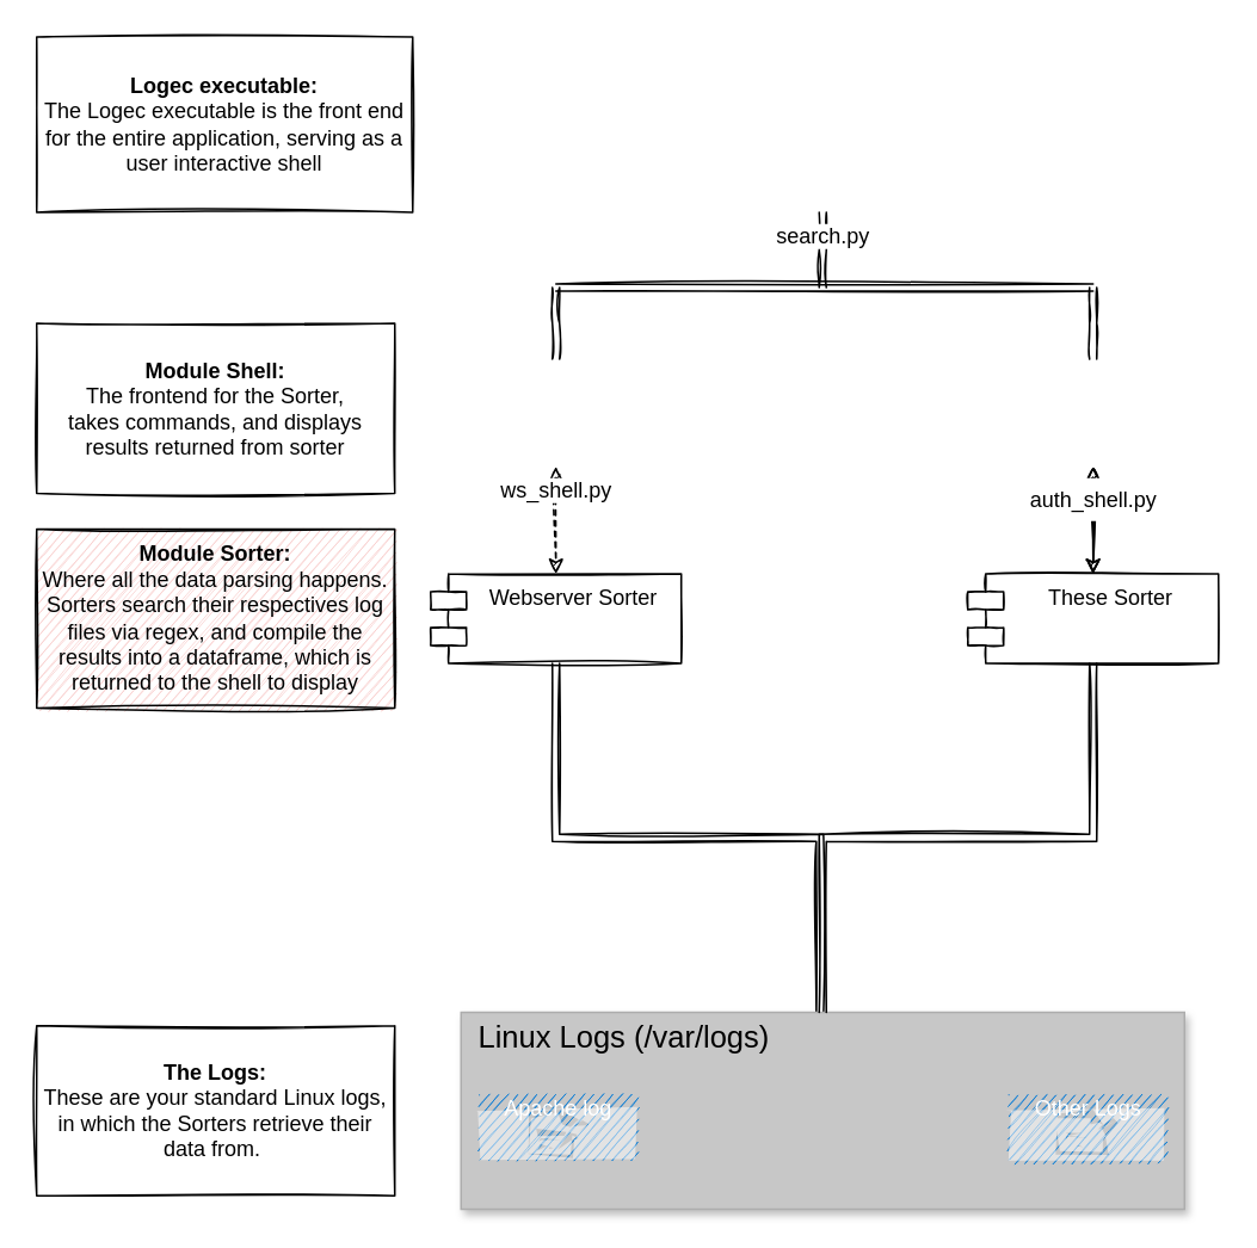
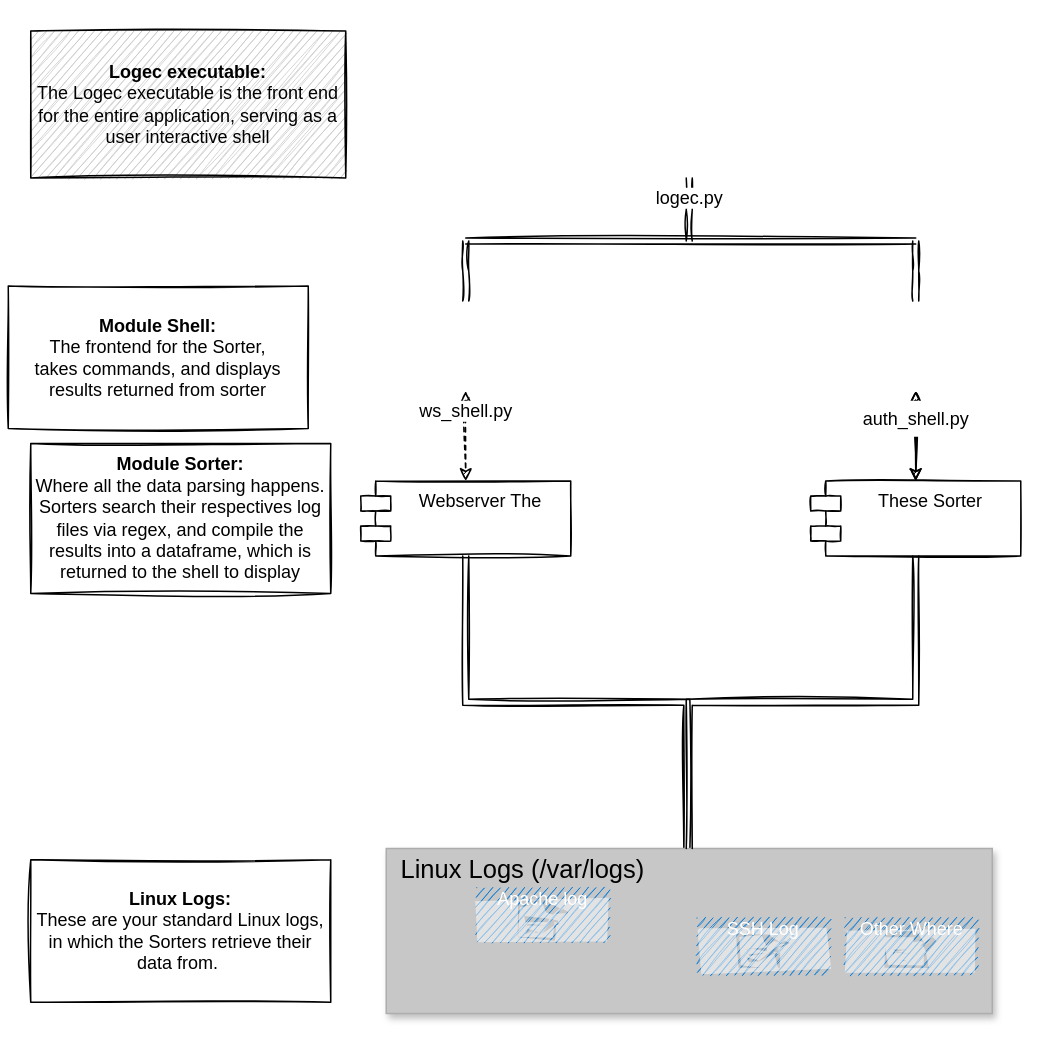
- <mxCell id="23" value="&lt;b&gt;Logec executable:&lt;/b&gt;&lt;br&gt;The Logec executable is the front end for the entire application, serving as a user interactive shell" style="rounded=0;whiteSpace=wrap;html=1;sketch=1;" vertex="1" parent="1"><mxGeometry x="20" y="20" width="210" height="98" as="geometry" /></mxCell>
+ <mxCell id="23" value="&lt;b&gt;Logec executable:&lt;/b&gt;&lt;br&gt;The Logec executable is the front end for the entire application, serving as a user interactive shell" style="rounded=0;whiteSpace=wrap;html=1;sketch=1;fillColor=#c7c7c7;" vertex="1" parent="1"><mxGeometry x="20" y="20" width="210" height="98" as="geometry" /></mxCell>
- <mxCell id="4" value="search.py" style="shape=image;html=1;verticalAlign=top;verticalLabelPosition=bottom;labelBackgroundColor=#ffffff;imageAspect=0;aspect=fixed;image=https://cdn2.iconfinder.com/data/icons/perqui/48/cmd.png;rounded=0;sketch=1;" vertex="1" parent="1"><mxGeometry x="420" y="40" width="78" height="78" as="geometry" /></mxCell>
+ <mxCell id="4" value="logec.py" style="shape=image;html=1;verticalAlign=top;verticalLabelPosition=bottom;labelBackgroundColor=#ffffff;imageAspect=0;aspect=fixed;image=https://cdn2.iconfinder.com/data/icons/perqui/48/cmd.png;rounded=0;sketch=1;" vertex="1" parent="1"><mxGeometry x="420" y="40" width="78" height="78" as="geometry" /></mxCell>
- <mxCell id="21" value="&lt;b&gt;Module Shell:&lt;/b&gt;&lt;br&gt;The frontend for the Sorter,&lt;br&gt;takes commands, and displays results returned from sorter" style="rounded=0;whiteSpace=wrap;html=1;sketch=1;" vertex="1" parent="1"><mxGeometry x="20" y="180" width="200" height="95" as="geometry" /></mxCell>
+ <mxCell id="21" value="&lt;b&gt;Module Shell:&lt;/b&gt;&lt;br&gt;The frontend for the Sorter,&lt;br&gt;takes commands, and displays results returned from sorter" style="rounded=0;whiteSpace=wrap;html=1;sketch=1;" vertex="1" parent="1"><mxGeometry x="5" y="190" width="200" height="95" as="geometry" /></mxCell>
- <mxCell id="12" value="Webserver Sorter" style="shape=module;align=left;spacingLeft=20;align=center;verticalAlign=top;rounded=0;sketch=1;" vertex="1" parent="1"><mxGeometry x="240" y="320" width="140" height="50" as="geometry" /></mxCell>
+ <mxCell id="12" value="Webserver The" style="shape=module;align=left;spacingLeft=20;align=center;verticalAlign=top;rounded=0;sketch=1;" vertex="1" parent="1"><mxGeometry x="240" y="320" width="140" height="50" as="geometry" /></mxCell>
- <mxCell id="22" value="&lt;b&gt;Module Sorter:&lt;/b&gt;&lt;br&gt;Where all the data parsing happens. Sorters search their respectives log files via regex, and compile the results into a dataframe, which is returned to the shell to display" style="rounded=0;whiteSpace=wrap;html=1;sketch=1;fillColor=#f8cecc;" vertex="1" parent="1"><mxGeometry x="20" y="295" width="200" height="100" as="geometry" /></mxCell>
+ <mxCell id="22" value="&lt;b&gt;Module Sorter:&lt;/b&gt;&lt;br&gt;Where all the data parsing happens. Sorters search their respectives log files via regex, and compile the results into a dataframe, which is returned to the shell to display" style="rounded=0;whiteSpace=wrap;html=1;sketch=1;" vertex="1" parent="1"><mxGeometry x="20" y="295" width="200" height="100" as="geometry" /></mxCell>
- <mxCell id="18" value="Other Logs" style="html=1;strokeColor=none;fillColor=#0079D6;labelPosition=center;verticalLabelPosition=middle;verticalAlign=top;align=center;fontSize=12;outlineConnect=0;spacingTop=-6;fontColor=#FFFFFF;sketch=1;shape=mxgraph.sitemap.log;rounded=0;" vertex="1" parent="14"><mxGeometry x="305.463" y="45.833" width="88.683" height="36.667" as="geometry" /></mxCell>
+ <mxCell id="18" value="Other Where" style="html=1;strokeColor=none;fillColor=#0079D6;labelPosition=center;verticalLabelPosition=middle;verticalAlign=top;align=center;fontSize=12;outlineConnect=0;spacingTop=-6;fontColor=#FFFFFF;sketch=1;shape=mxgraph.sitemap.log;rounded=0;" vertex="1" parent="14"><mxGeometry x="305.463" y="45.833" width="88.683" height="36.667" as="geometry" /></mxCell>
- <mxCell id="24" value="&lt;b&gt;The Logs:&lt;/b&gt;&lt;br&gt;These are your standard Linux logs, in which the Sorters retrieve their data from.&amp;nbsp;" style="rounded=0;whiteSpace=wrap;html=1;sketch=1;" vertex="1" parent="1"><mxGeometry x="20" y="572.5" width="200" height="95" as="geometry" /></mxCell>
+ <mxCell id="24" value="&lt;b&gt;Linux Logs:&lt;/b&gt;&lt;br&gt;These are your standard Linux logs, in which the Sorters retrieve their data from.&amp;nbsp;" style="rounded=0;whiteSpace=wrap;html=1;sketch=1;" vertex="1" parent="1"><mxGeometry x="20" y="572.5" width="200" height="95" as="geometry" /></mxCell>
- <mxCell id="16" value="Apache log" style="html=1;strokeColor=none;fillColor=#0079D6;labelPosition=center;verticalLabelPosition=middle;verticalAlign=top;align=center;fontSize=12;outlineConnect=0;spacingTop=-6;fontColor=#FFFFFF;sketch=1;shape=mxgraph.sitemap.log;rounded=0;" vertex="1" parent="14"><mxGeometry x="9.854" y="45.833" width="88.683" height="36.667" as="geometry" /></mxCell>
+ <mxCell id="16" value="Apache log" style="html=1;strokeColor=none;fillColor=#0079D6;labelPosition=center;verticalLabelPosition=middle;verticalAlign=top;align=center;fontSize=12;outlineConnect=0;spacingTop=-6;fontColor=#FFFFFF;sketch=1;shape=mxgraph.sitemap.log;rounded=0;" vertex="1" parent="14"><mxGeometry x="59.854" y="25.833" width="88.683" height="36.667" as="geometry" /></mxCell>
+ <mxCell id="17" value="SSH Log" style="html=1;strokeColor=none;fillColor=#0079D6;labelPosition=center;verticalLabelPosition=middle;verticalAlign=top;align=center;fontSize=12;outlineConnect=0;spacingTop=-6;fontColor=#FFFFFF;sketch=1;shape=mxgraph.sitemap.log;rounded=0;" vertex="1" parent="14"><mxGeometry x="206.927" y="45.833" width="88.683" height="36.667" as="geometry" /></mxCell>
